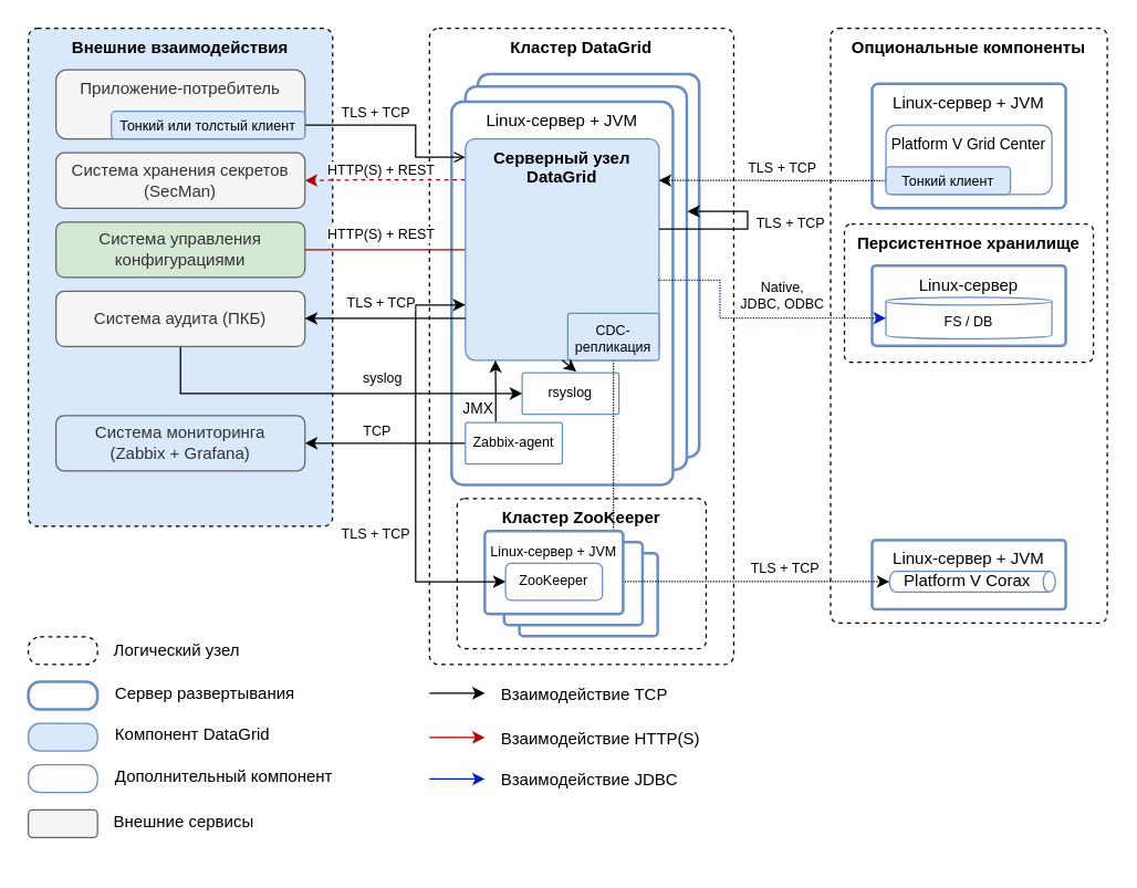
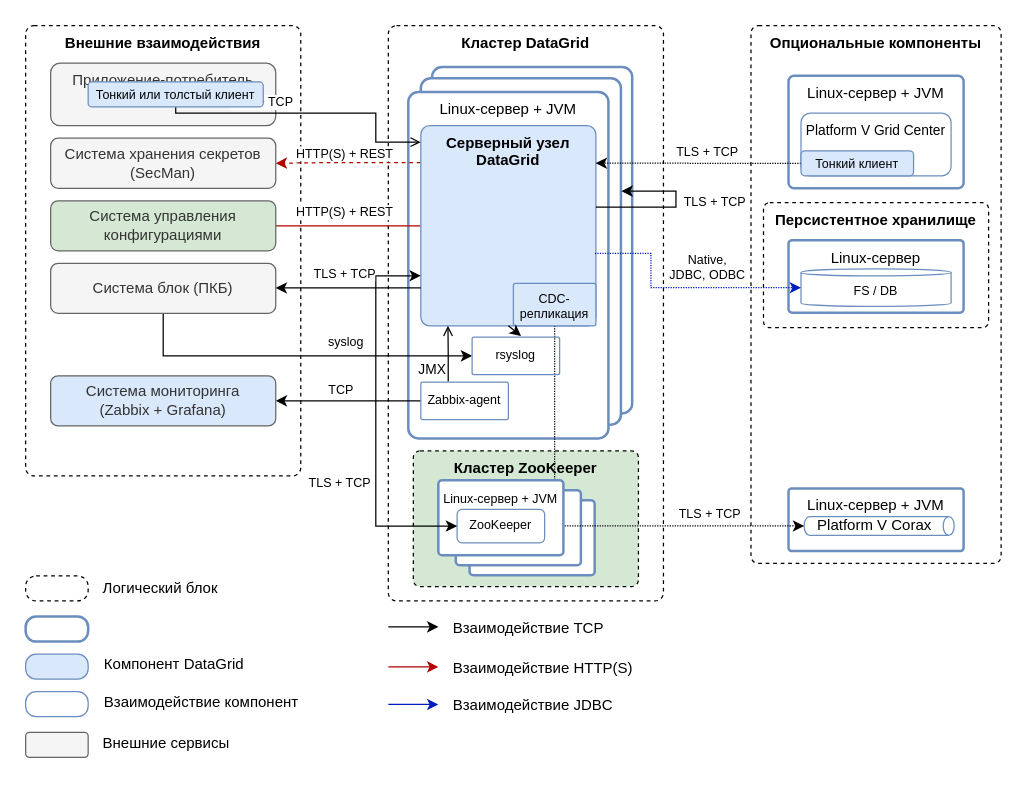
- <mxCell id="9" value="Внешние взаимодействия" style="rounded=1;whiteSpace=wrap;html=1;arcSize=3;verticalAlign=top;dashed=1;fontStyle=1;fillColor=#dae8fc;" parent="1" vertex="1"><mxGeometry x="20" y="20" width="220" height="360" as="geometry" /></mxCell>
+ <mxCell id="9" value="Внешние взаимодействия" style="rounded=1;whiteSpace=wrap;html=1;arcSize=3;verticalAlign=top;dashed=1;fontStyle=1;" parent="1" vertex="1"><mxGeometry x="20" y="20" width="220" height="360" as="geometry" /></mxCell>
- <mxCell id="40" value="Тонкий или толстый клиент" style="rounded=1;whiteSpace=wrap;html=1;fontSize=10;fillColor=#dae8fc;strokeColor=#6c8ebf;" parent="1" vertex="1"><mxGeometry x="80" y="80" width="140" height="20" as="geometry" /></mxCell>
+ <mxCell id="40" value="Тонкий или толстый клиент" style="rounded=1;whiteSpace=wrap;html=1;fontSize=10;fillColor=#dae8fc;strokeColor=#6c8ebf;" parent="1" vertex="1"><mxGeometry x="70" y="65" width="140" height="20" as="geometry" /></mxCell>
- <mxCell id="30" value="Система аудита (ПКБ)" style="rounded=1;whiteSpace=wrap;html=1;fillColor=#f5f5f5;fontColor=#333333;strokeColor=#666666;" parent="1" vertex="1"><mxGeometry x="40" y="210" width="180" height="40" as="geometry" /></mxCell>
+ <mxCell id="30" value="Система блок (ПКБ)" style="rounded=1;whiteSpace=wrap;html=1;fillColor=#f5f5f5;fontColor=#333333;strokeColor=#666666;" parent="1" vertex="1"><mxGeometry x="40" y="210" width="180" height="40" as="geometry" /></mxCell>
- <mxCell id="18" value="" style="edgeStyle=orthogonalEdgeStyle;rounded=0;orthogonalLoop=1;jettySize=auto;html=1;entryX=0.155;entryY=1;entryDx=0;entryDy=0;entryPerimeter=0;exitX=0.313;exitY=-0.018;exitDx=0;exitDy=0;exitPerimeter=0;" parent="1" source="22" target="17" edge="1"><mxGeometry relative="1" as="geometry"><mxPoint x="358" y="304" as="sourcePoint" /></mxGeometry></mxCell>
+ <mxCell id="18" value="" style="edgeStyle=orthogonalEdgeStyle;rounded=0;orthogonalLoop=1;jettySize=auto;html=1;entryX=0.155;entryY=1;entryDx=0;entryDy=0;entryPerimeter=0;exitX=0.313;exitY=-0.018;exitDx=0;exitDy=0;exitPerimeter=0;endArrow=open;" parent="1" source="22" target="17" edge="1"><mxGeometry relative="1" as="geometry"><mxPoint x="358" y="304" as="sourcePoint" /></mxGeometry></mxCell>
- <mxCell id="4" value="Кластер ZooKeeper" style="rounded=1;whiteSpace=wrap;html=1;arcSize=5;verticalAlign=top;dashed=1;align=center;fontStyle=1" parent="1" vertex="1"><mxGeometry x="330" y="360" width="180" height="108.5" as="geometry" /></mxCell>
+ <mxCell id="4" value="Кластер ZooKeeper" style="rounded=1;whiteSpace=wrap;html=1;arcSize=5;verticalAlign=top;dashed=1;align=center;fontStyle=1;fillColor=#d5e8d4;" parent="1" vertex="1"><mxGeometry x="330" y="360" width="180" height="108.5" as="geometry" /></mxCell>
- <mxCell id="56" value="Логический узел" style="text;html=1;strokeColor=none;fillColor=none;align=left;verticalAlign=middle;whiteSpace=wrap;rounded=0;" parent="1" vertex="1"><mxGeometry x="80" y="455" width="190" height="30" as="geometry" /></mxCell>
+ <mxCell id="56" value="Логический блок" style="text;html=1;strokeColor=none;fillColor=none;align=left;verticalAlign=middle;whiteSpace=wrap;rounded=0;" parent="1" vertex="1"><mxGeometry x="80" y="455" width="190" height="30" as="geometry" /></mxCell>
- <mxCell id="57" value="Сервер развертывания" style="text;html=1;strokeColor=none;fillColor=none;align=left;verticalAlign=middle;whiteSpace=wrap;rounded=0;" parent="1" vertex="1"><mxGeometry x="81" y="485.5" width="189" height="30" as="geometry" /></mxCell>
- <mxCell id="59" value="Дополнительный компонент" style="text;html=1;strokeColor=none;fillColor=none;align=left;verticalAlign=middle;whiteSpace=wrap;rounded=0;" parent="1" vertex="1"><mxGeometry x="81" y="545.5" width="189" height="30" as="geometry" /></mxCell>
+ <mxCell id="59" value="Взаимодействие компонент" style="text;html=1;strokeColor=none;fillColor=none;align=left;verticalAlign=middle;whiteSpace=wrap;rounded=0;" parent="1" vertex="1"><mxGeometry x="81" y="545.5" width="189" height="30" as="geometry" /></mxCell>
